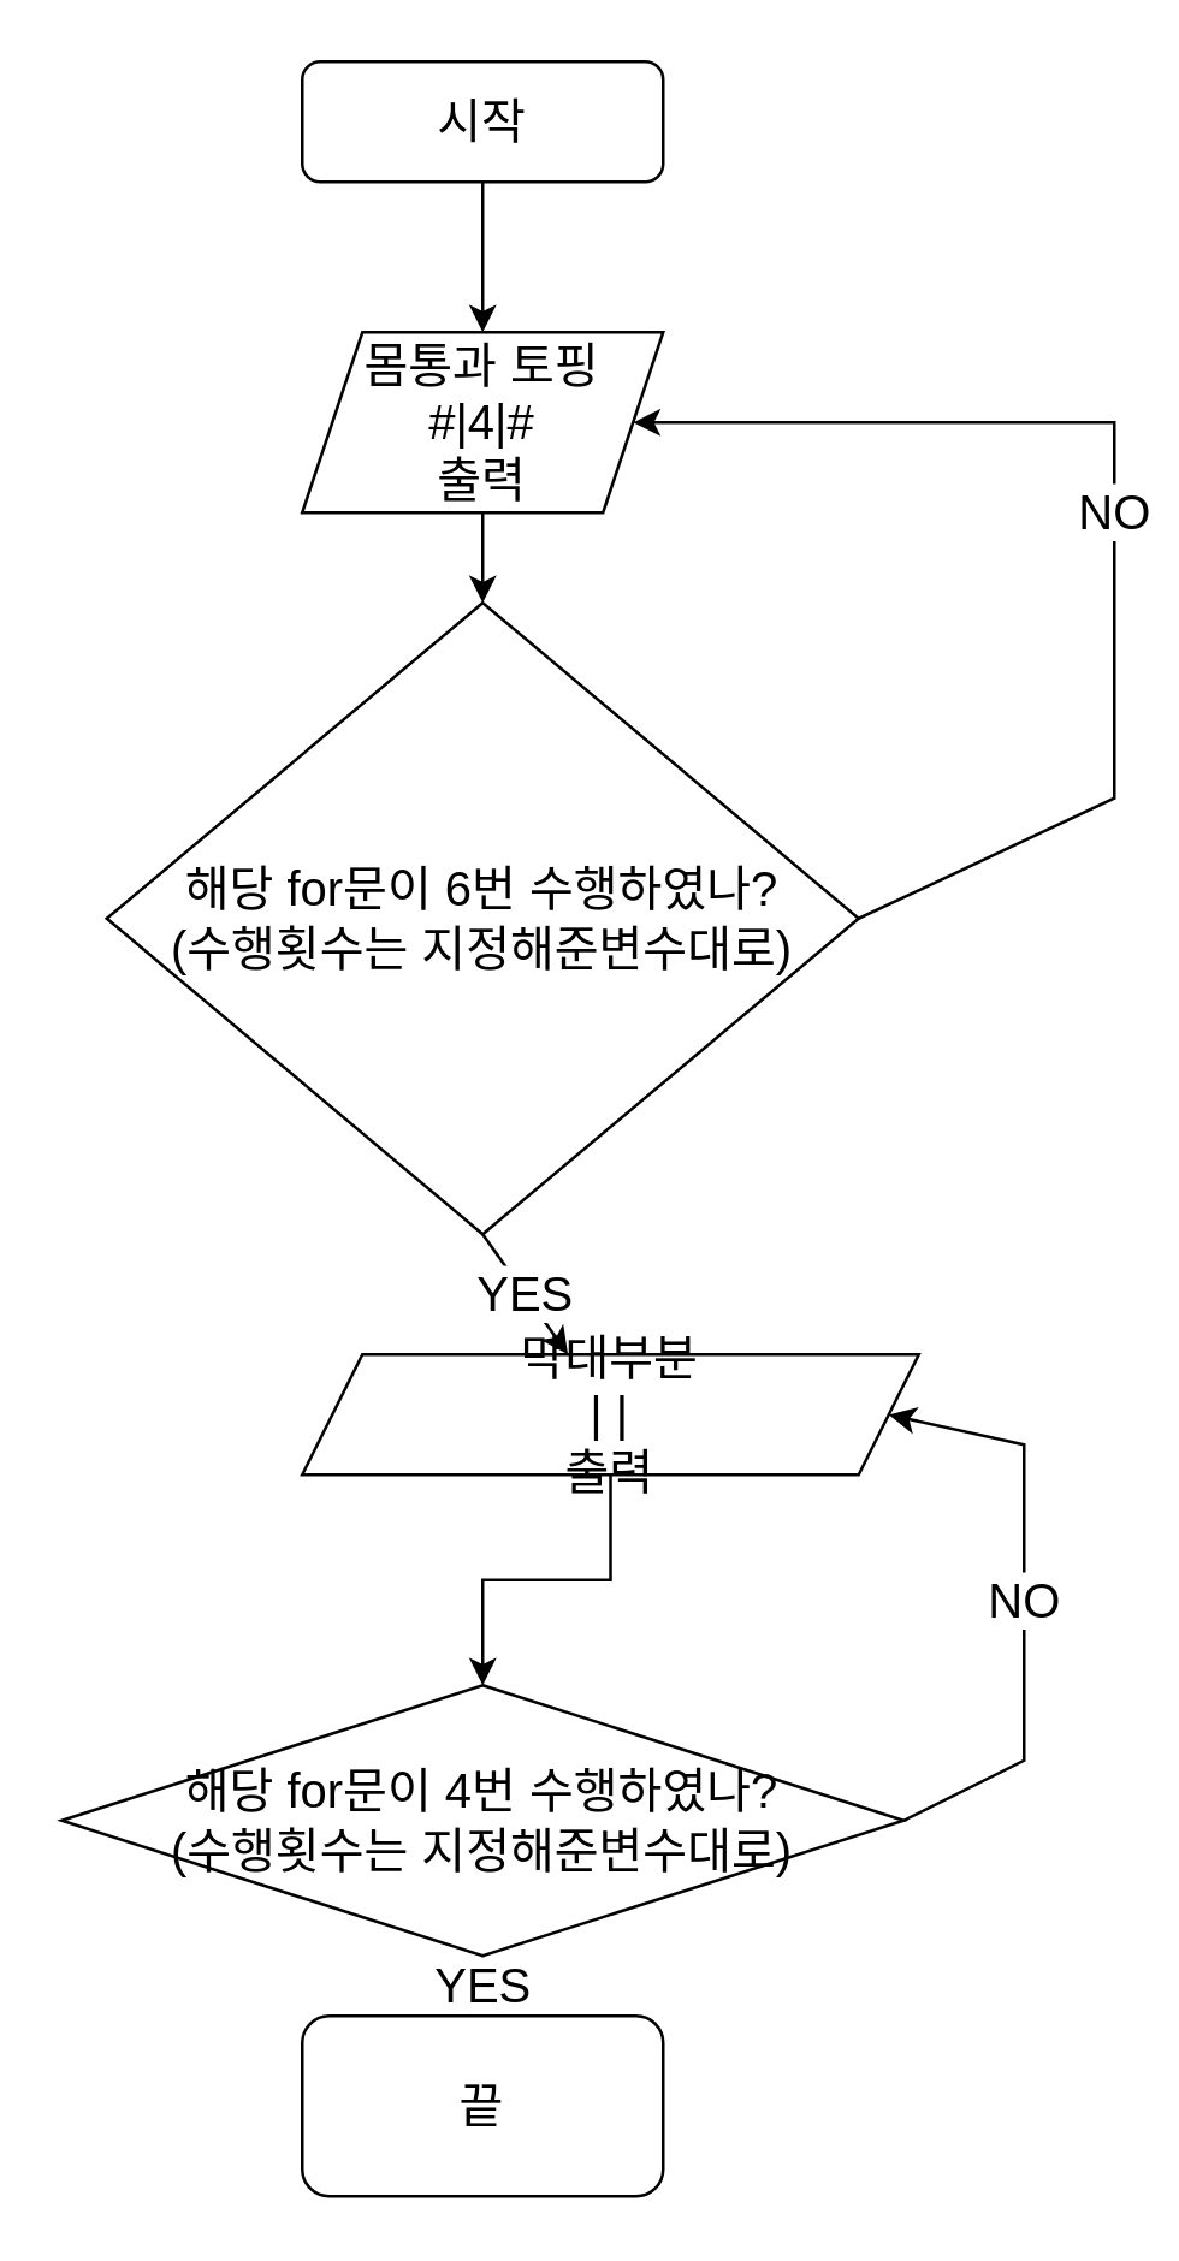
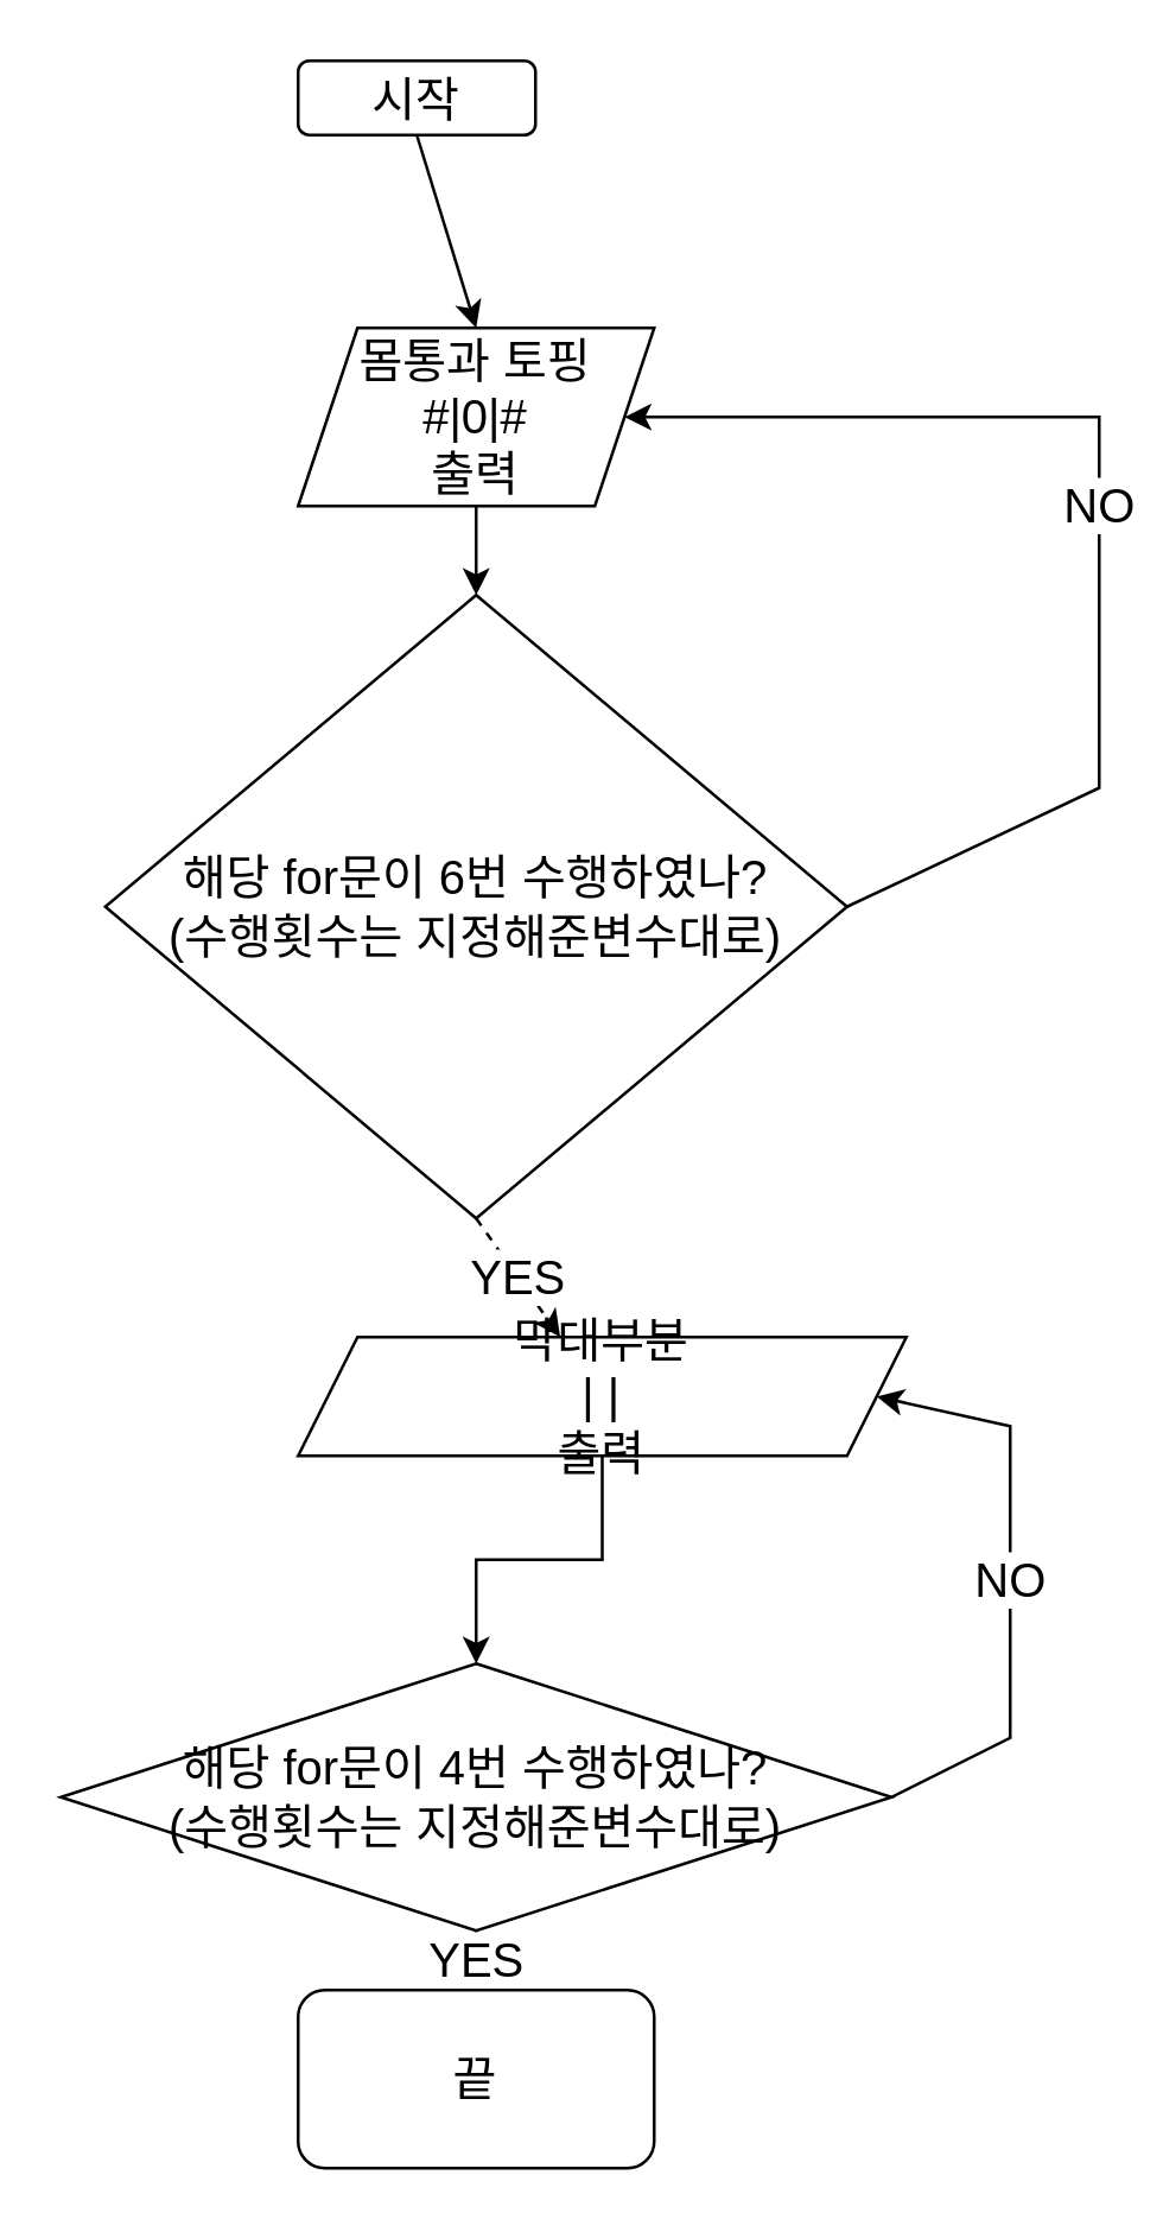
- <mxCell id="2" value="&lt;font style=&quot;font-size: 16px;&quot;&gt;시작&lt;/font&gt;" style="rounded=1;whiteSpace=wrap;html=1;" parent="1" vertex="1"><mxGeometry x="100" y="20" width="120" height="40" as="geometry" /></mxCell>
+ <mxCell id="2" value="&lt;font style=&quot;font-size: 16px;&quot;&gt;시작&lt;/font&gt;" style="rounded=1;whiteSpace=wrap;html=1;" parent="1" vertex="1"><mxGeometry x="100" y="20" width="80" height="25" as="geometry" /></mxCell>
- <mxCell id="4" value="몸통과 토핑&lt;br&gt;#|4|#&lt;br&gt;출력" style="shape=parallelogram;perimeter=parallelogramPerimeter;whiteSpace=wrap;html=1;fixedSize=1;fontSize=16;" parent="1" vertex="1"><mxGeometry x="100" y="110" width="120" height="60" as="geometry" /></mxCell>
+ <mxCell id="4" value="몸통과 토핑&lt;br&gt;#|0|#&lt;br&gt;출력" style="shape=parallelogram;perimeter=parallelogramPerimeter;whiteSpace=wrap;html=1;fixedSize=1;fontSize=16;" parent="1" vertex="1"><mxGeometry x="100" y="110" width="120" height="60" as="geometry" /></mxCell>
- <mxCell id="8" value="YES" style="endArrow=classic;html=1;rounded=0;fontSize=16;exitX=0.5;exitY=1;exitDx=0;exitDy=0;" parent="1" source="6" edge="1" target="10"><mxGeometry width="50" height="50" relative="1" as="geometry"><mxPoint x="210" y="350" as="sourcePoint" /><mxPoint x="160" y="350" as="targetPoint" /></mxGeometry></mxCell>
+ <mxCell id="8" value="YES" style="endArrow=classic;html=1;rounded=0;fontSize=16;exitX=0.5;exitY=1;exitDx=0;exitDy=0;dashed=1;" parent="1" source="6" edge="1" target="10"><mxGeometry width="50" height="50" relative="1" as="geometry"><mxPoint x="210" y="350" as="sourcePoint" /><mxPoint x="160" y="350" as="targetPoint" /></mxGeometry></mxCell>
